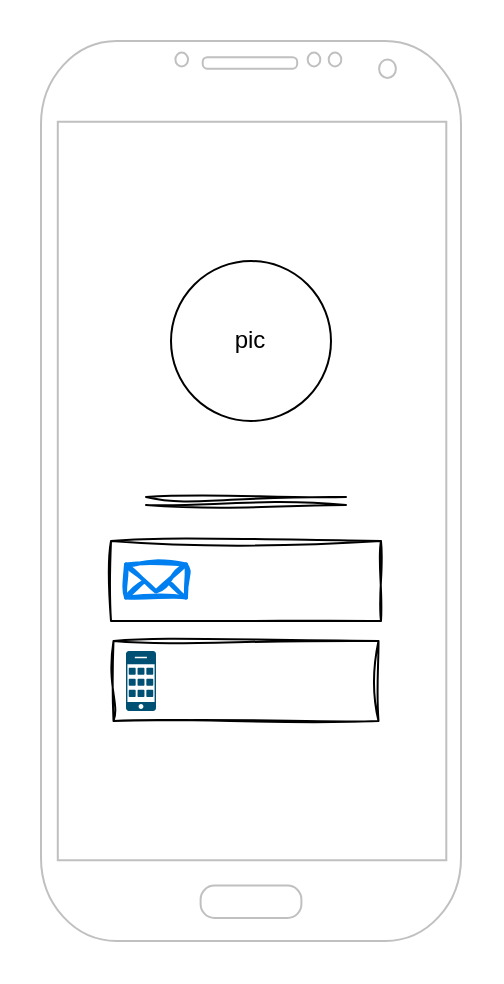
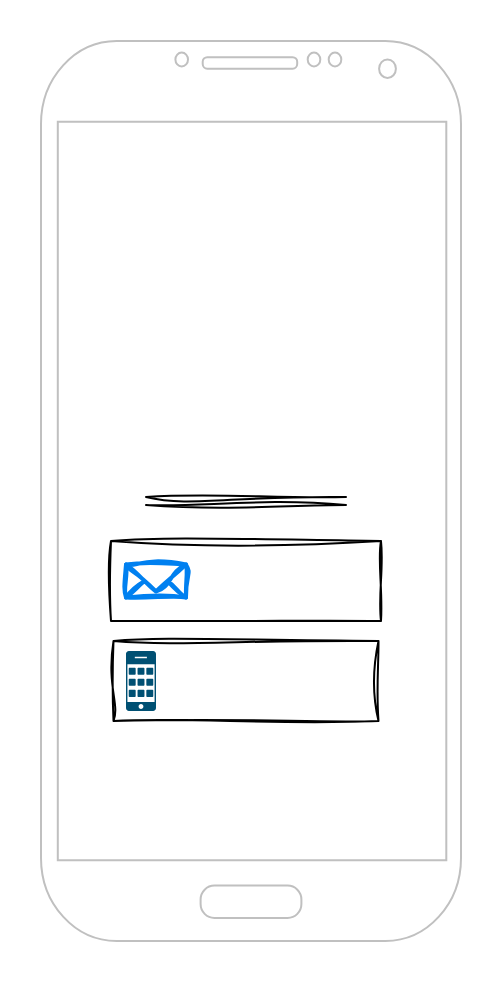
- <mxCell id="3" value="pic" style="ellipse;whiteSpace=wrap;html=1;aspect=fixed;" vertex="1" parent="1"><mxGeometry x="85" y="130" width="80" height="80" as="geometry" /></mxCell>
